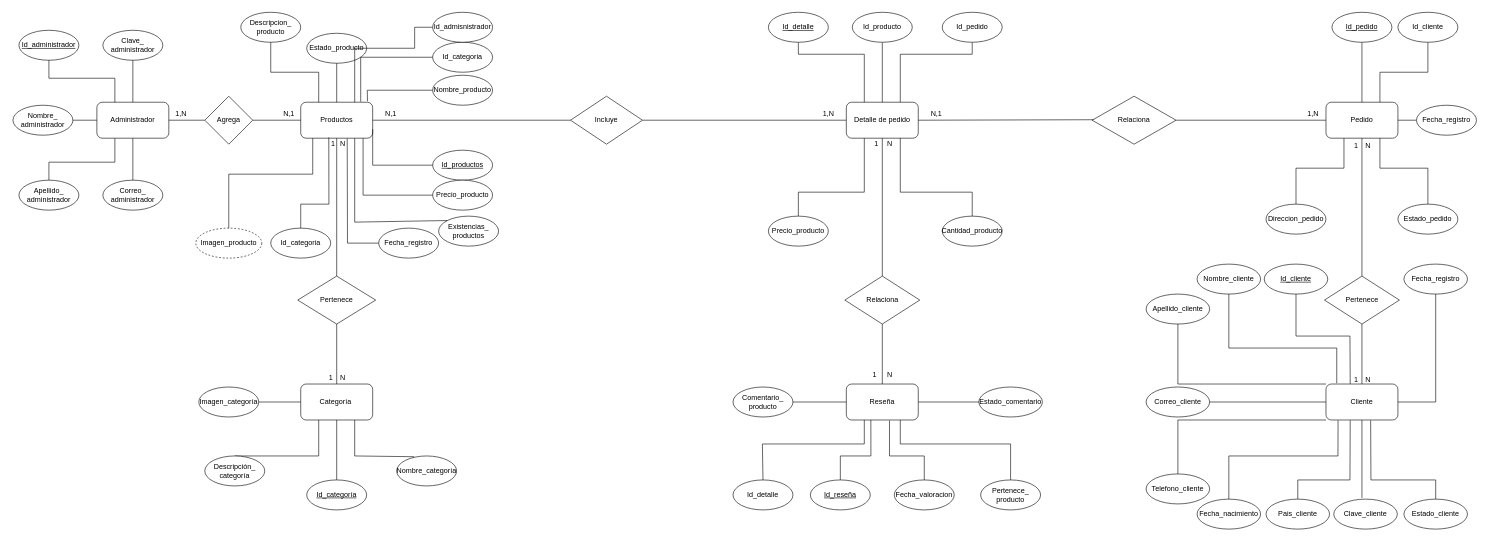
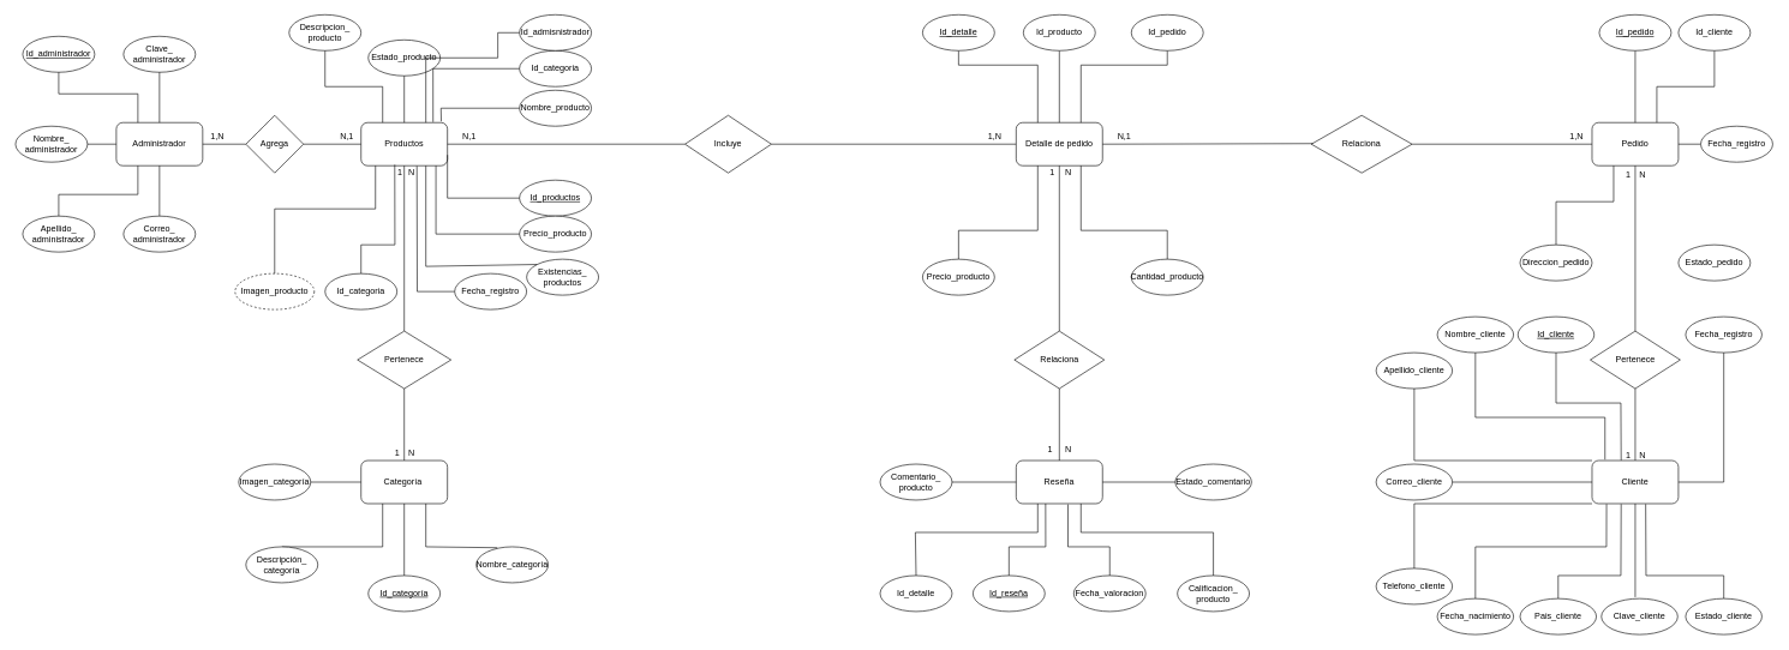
- <mxCell id="90" value="" style="endArrow=none;html=1;rounded=0;exitX=0.75;exitY=1;exitDx=0;exitDy=0;entryX=0.5;entryY=0;entryDx=0;entryDy=0;" parent="1" source="85" target="91" edge="1"><mxGeometry width="50" height="50" relative="1" as="geometry"><mxPoint x="2340" y="274.29" as="sourcePoint" /><mxPoint x="2460" y="340" as="targetPoint" /><Array as="points"><mxPoint x="2300" y="280" /><mxPoint x="2380" y="280" /></Array></mxGeometry></mxCell>
- <mxCell id="75" value="Pertenece_&lt;br&gt;producto" style="ellipse;whiteSpace=wrap;html=1;" parent="1" vertex="1"><mxGeometry x="1634" y="800" width="100" height="50" as="geometry" /></mxCell>
+ <mxCell id="75" value="Calificacion_&lt;br&gt;producto" style="ellipse;whiteSpace=wrap;html=1;" parent="1" vertex="1"><mxGeometry x="1634" y="800" width="100" height="50" as="geometry" /></mxCell>
